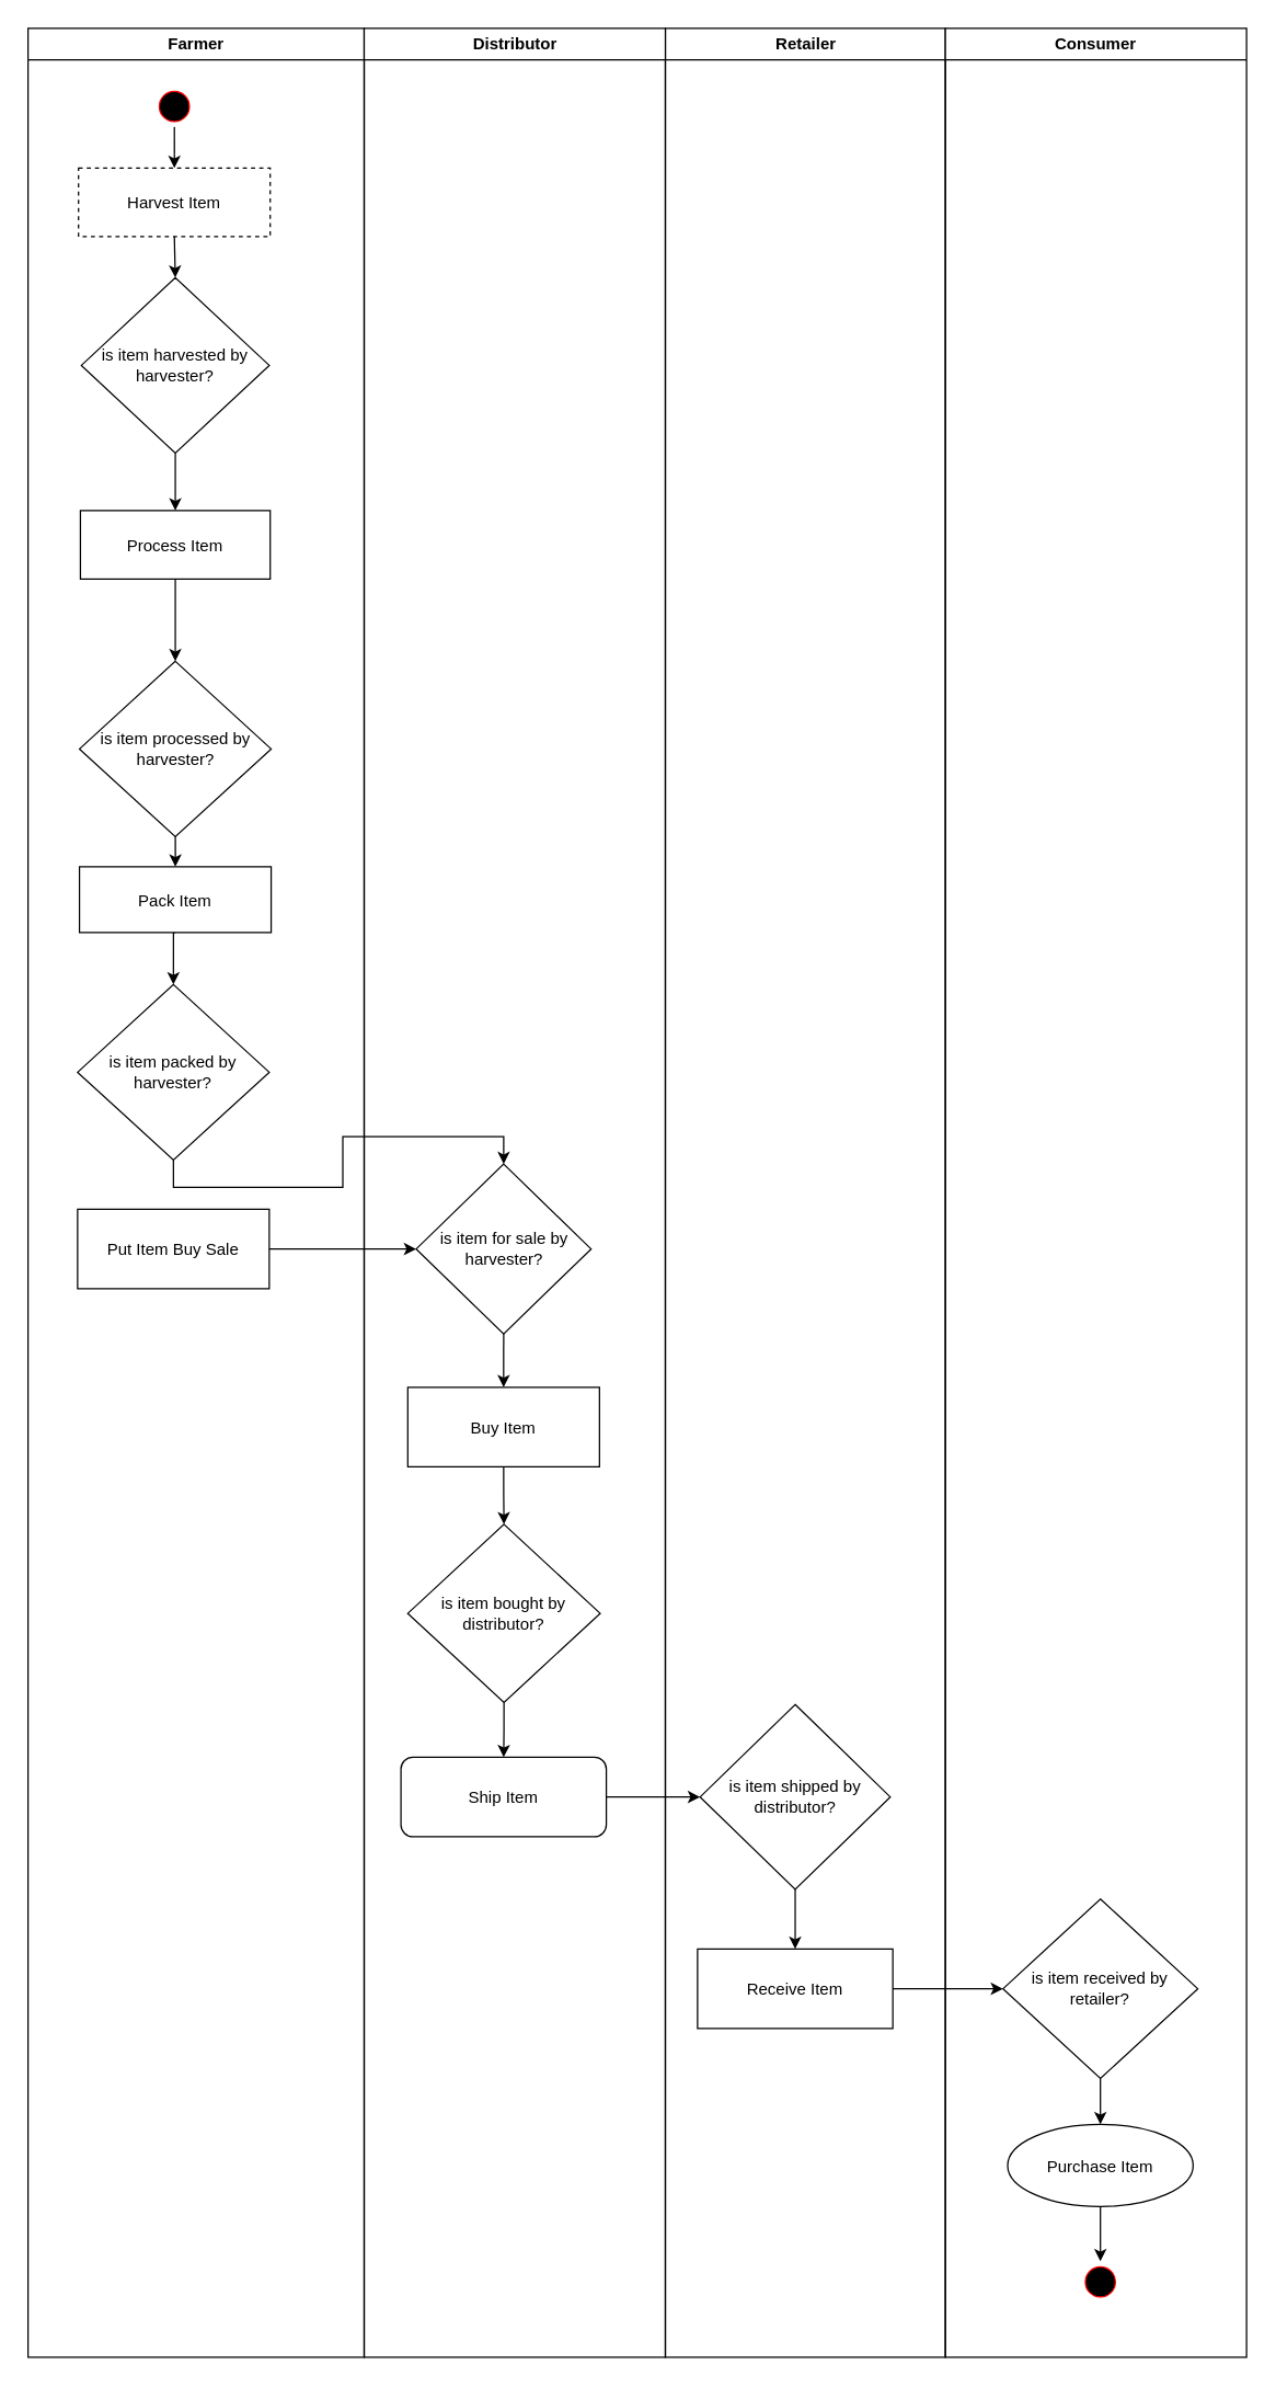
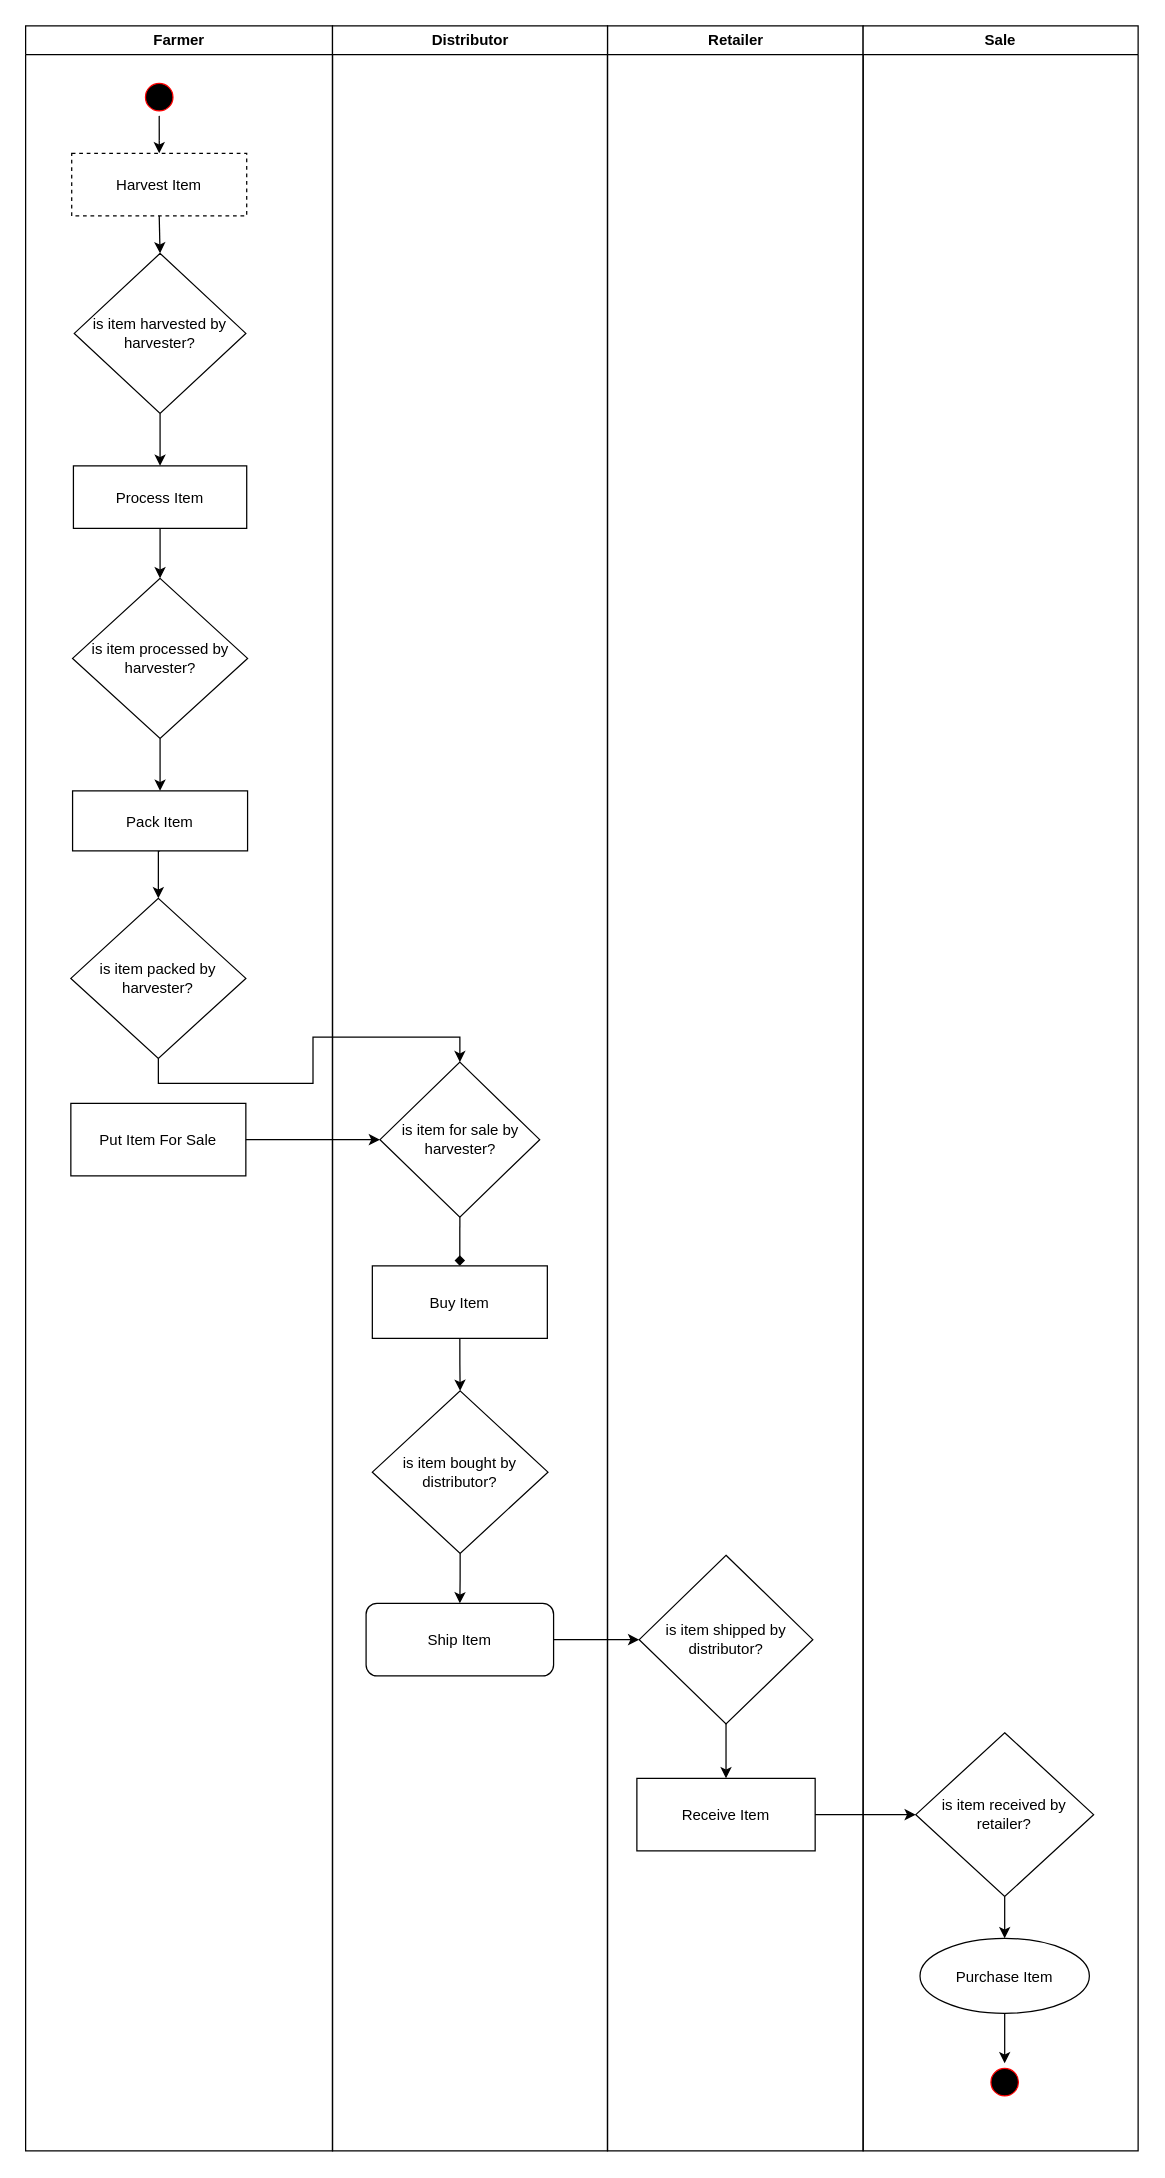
- <mxCell id="22" value="Consumer" style="swimlane;whiteSpace=wrap" vertex="1" parent="1"><mxGeometry x="690" y="20" width="220" height="1700" as="geometry" /></mxCell>
+ <mxCell id="22" value="Sale" style="swimlane;whiteSpace=wrap" vertex="1" parent="1"><mxGeometry x="690" y="20" width="220" height="1700" as="geometry" /></mxCell>
- <mxCell id="12" value="is item processed by harvester?" style="rhombus;whiteSpace=wrap;html=1;" vertex="1" parent="2"><mxGeometry x="37.56" y="462" width="140" height="128" as="geometry" /></mxCell>
+ <mxCell id="12" value="is item processed by harvester?" style="rhombus;whiteSpace=wrap;html=1;" vertex="1" parent="2"><mxGeometry x="37.56" y="442" width="140" height="128" as="geometry" /></mxCell>
- <mxCell id="15" value="Put Item Buy Sale" style="" vertex="1" parent="2"><mxGeometry x="36.18" y="862" width="140" height="58" as="geometry" /></mxCell>
+ <mxCell id="15" value="Put Item For Sale" style="" vertex="1" parent="2"><mxGeometry x="36.18" y="862" width="140" height="58" as="geometry" /></mxCell>
- <mxCell id="32" style="edgeStyle=orthogonalEdgeStyle;rounded=0;orthogonalLoop=1;jettySize=auto;html=1;exitX=0.5;exitY=1;exitDx=0;exitDy=0;entryX=0.5;entryY=0;entryDx=0;entryDy=0;" edge="1" parent="31" source="33" target="35"><mxGeometry relative="1" as="geometry" /></mxCell>
+ <mxCell id="32" style="edgeStyle=orthogonalEdgeStyle;rounded=0;orthogonalLoop=1;jettySize=auto;html=1;exitX=0.5;exitY=1;exitDx=0;exitDy=0;entryX=0.5;entryY=0;entryDx=0;entryDy=0;endArrow=diamond;" edge="1" parent="31" source="33" target="35"><mxGeometry relative="1" as="geometry" /></mxCell>
